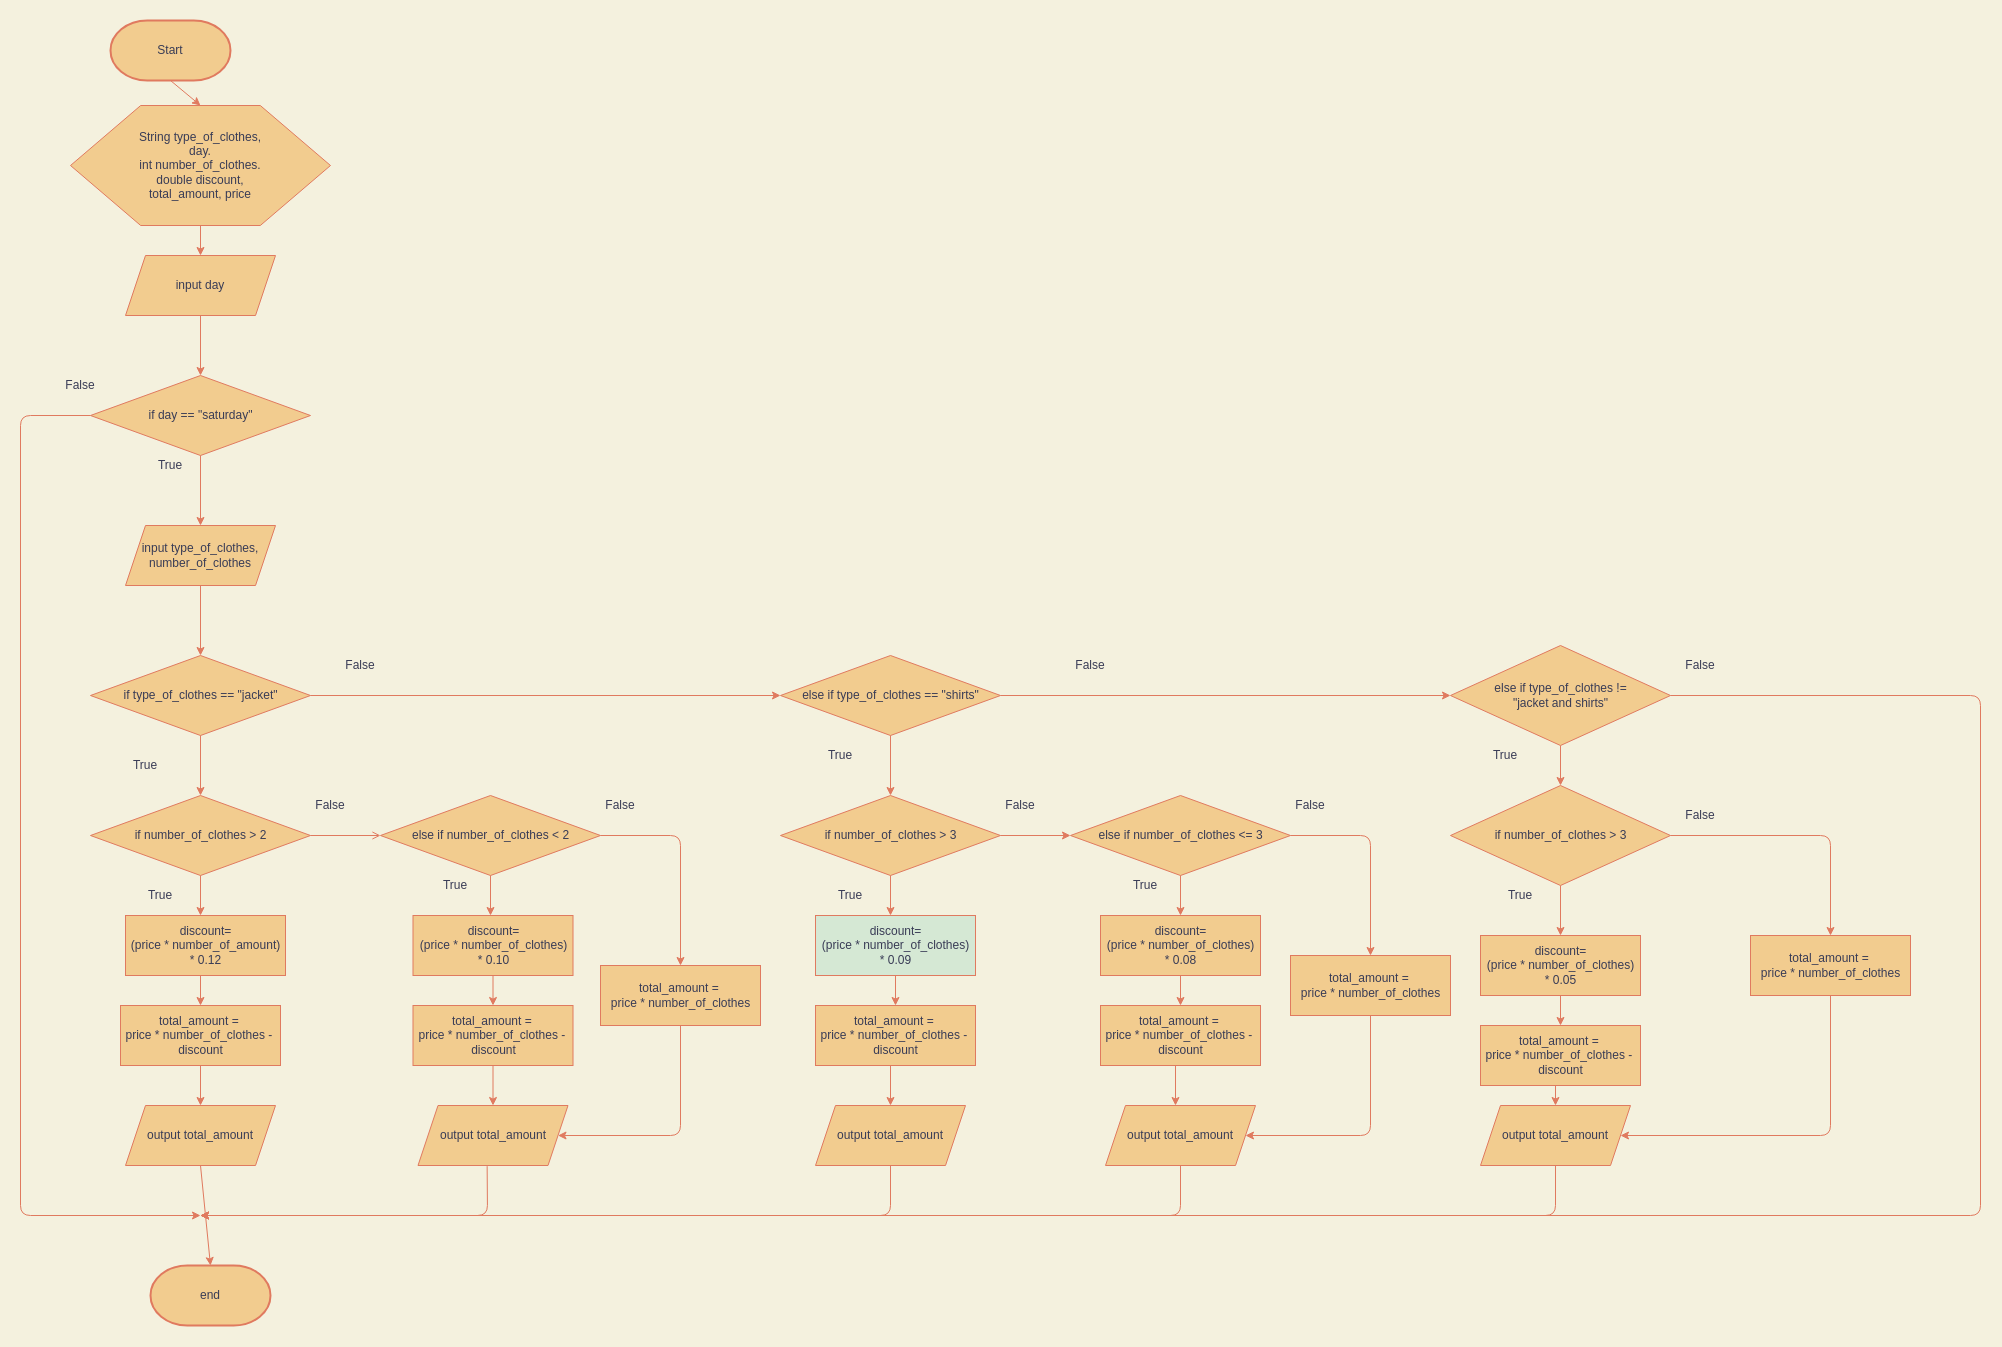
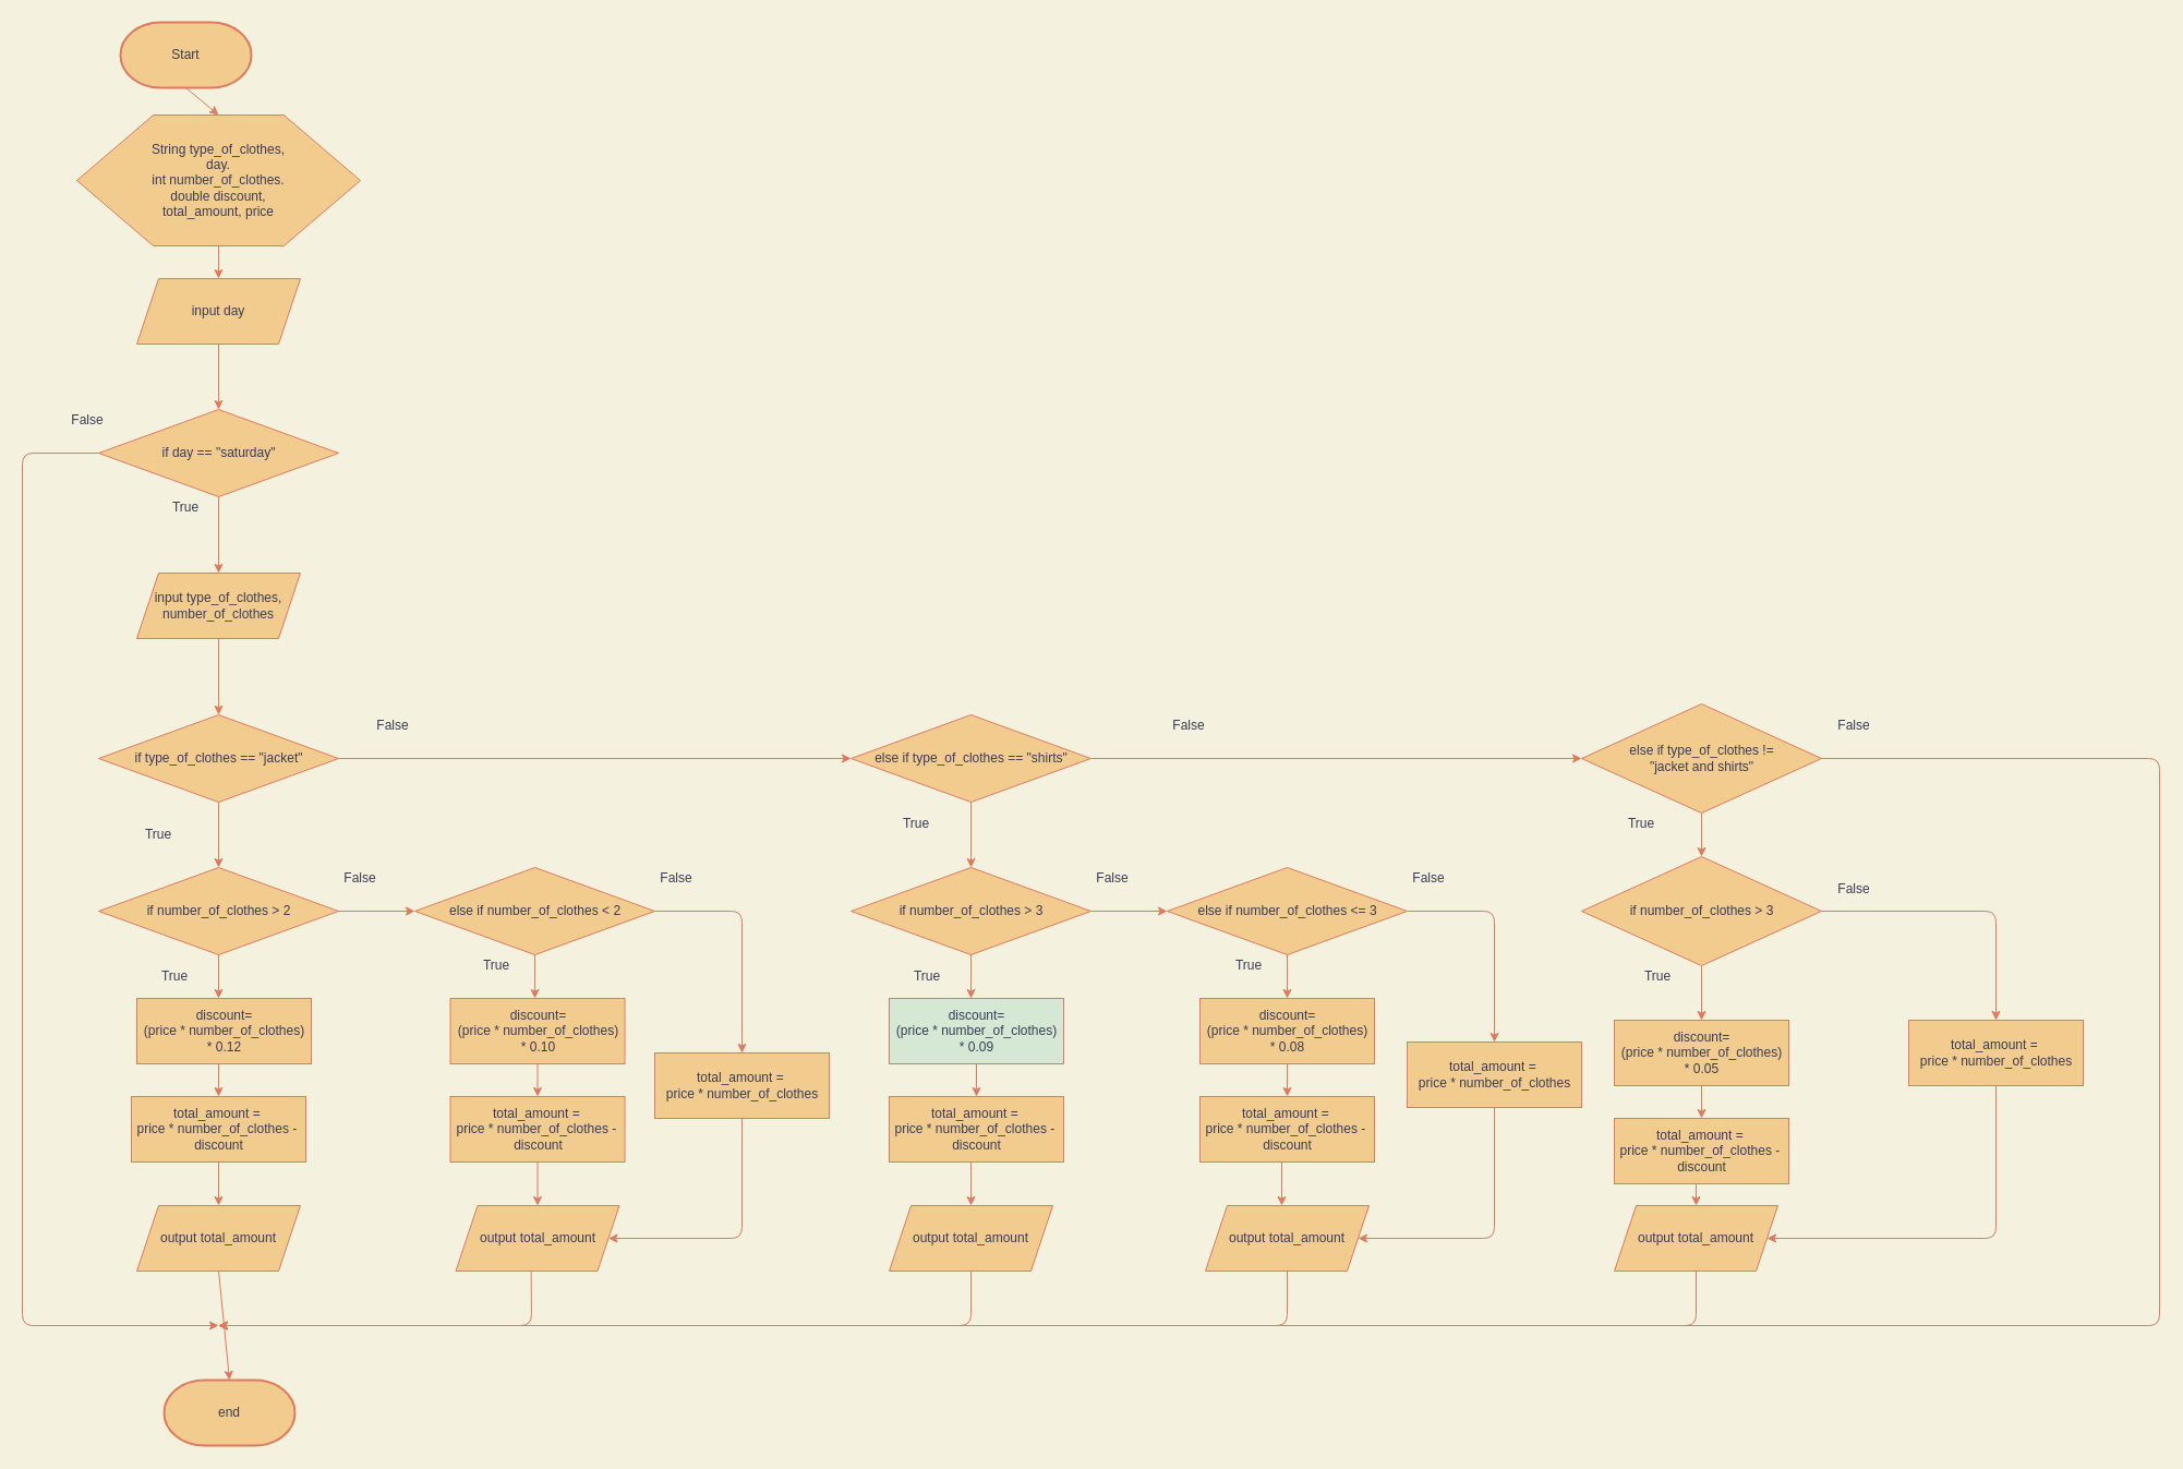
- <mxCell id="26" value="" style="endArrow=open;html=1;entryX=0;entryY=0.5;entryDx=0;entryDy=0;exitX=1;exitY=0.5;exitDx=0;exitDy=0;strokeColor=#E07A5F;fontColor=#393C56;labelBackgroundColor=#F4F1DE;" parent="1" source="24" target="23" edge="1"><mxGeometry width="50" height="50" relative="1" as="geometry"><mxPoint x="210" y="745" as="sourcePoint" /><mxPoint x="210" y="805" as="targetPoint" /></mxGeometry></mxCell>
+ <mxCell id="26" value="" style="endArrow=classic;html=1;entryX=0;entryY=0.5;entryDx=0;entryDy=0;exitX=1;exitY=0.5;exitDx=0;exitDy=0;strokeColor=#E07A5F;fontColor=#393C56;labelBackgroundColor=#F4F1DE;" parent="1" source="24" target="23" edge="1"><mxGeometry width="50" height="50" relative="1" as="geometry"><mxPoint x="210" y="745" as="sourcePoint" /><mxPoint x="210" y="805" as="targetPoint" /></mxGeometry></mxCell>
- <mxCell id="61" value="&lt;span style=&quot;color: rgb(57 , 60 , 86)&quot;&gt;discount= &lt;br&gt;(price * number_of_amount)&lt;br&gt;* 0.12&lt;br&gt;&lt;/span&gt;" style="html=1;dashed=0;whitespace=wrap;fillColor=#F2CC8F;strokeColor=#E07A5F;fontColor=#393C56;" parent="1" vertex="1"><mxGeometry x="125" y="915" width="160" height="60" as="geometry" /></mxCell>
+ <mxCell id="61" value="&lt;span style=&quot;color: rgb(57 , 60 , 86)&quot;&gt;discount= &lt;br&gt;(price * number_of_clothes)&lt;br&gt;* 0.12&lt;br&gt;&lt;/span&gt;" style="html=1;dashed=0;whitespace=wrap;fillColor=#F2CC8F;strokeColor=#E07A5F;fontColor=#393C56;" parent="1" vertex="1"><mxGeometry x="125" y="915" width="160" height="60" as="geometry" /></mxCell>
